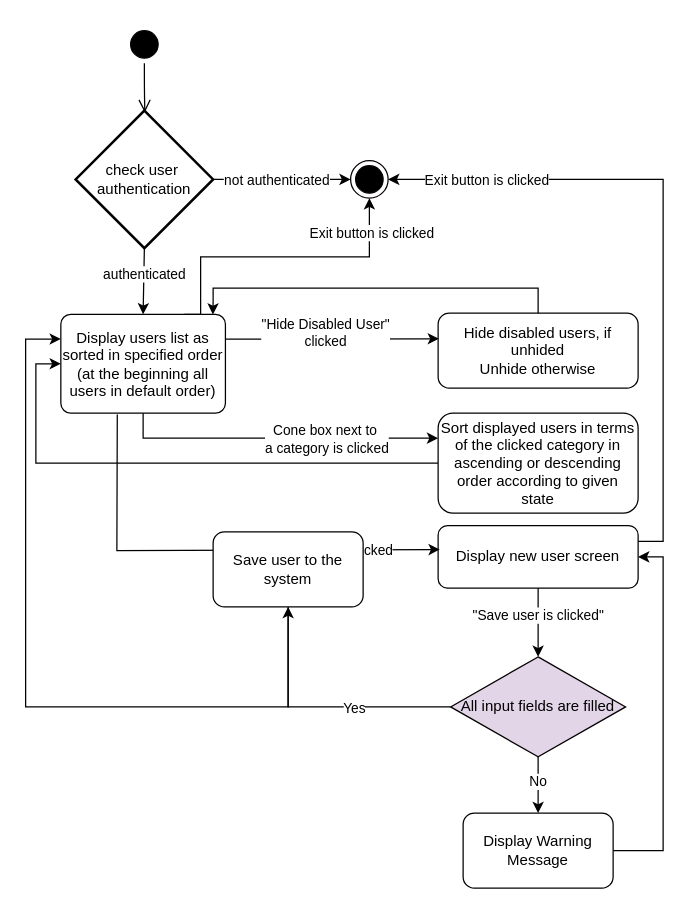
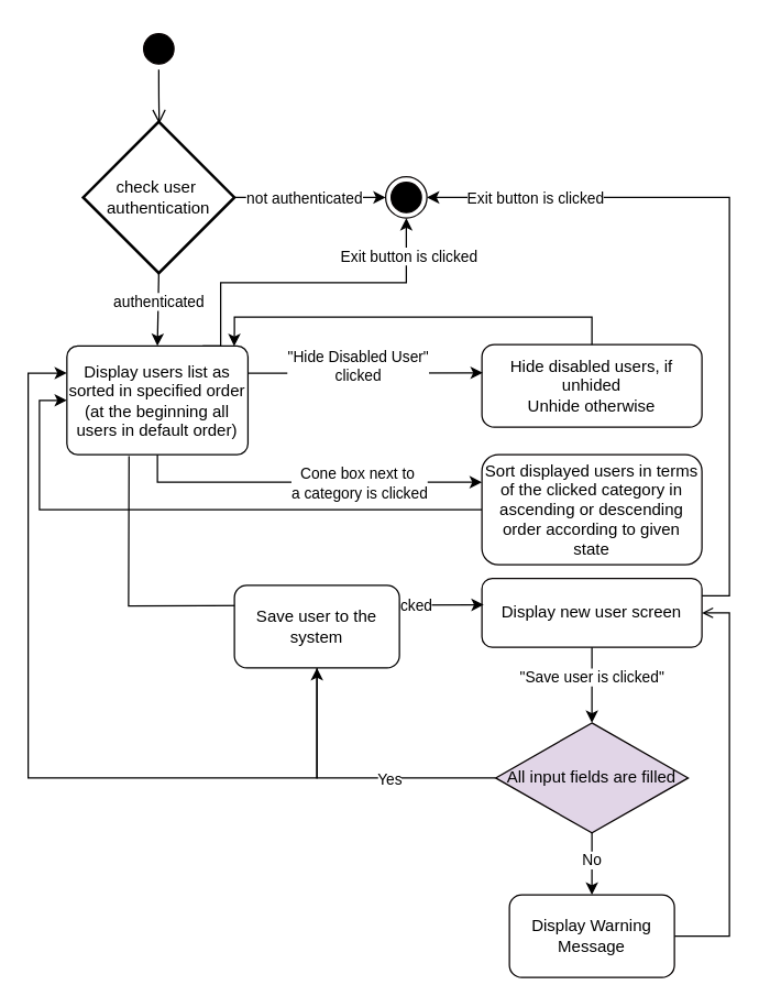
- <mxCell id="33" style="edgeStyle=orthogonalEdgeStyle;rounded=0;orthogonalLoop=1;jettySize=auto;html=1;entryX=1;entryY=0.5;entryDx=0;entryDy=0;strokeColor=#000000;" edge="1" parent="1" source="34" target="23"><mxGeometry relative="1" as="geometry"><Array as="points"><mxPoint x="530" y="680" /><mxPoint x="530" y="445" /></Array></mxGeometry></mxCell>
+ <mxCell id="33" style="edgeStyle=orthogonalEdgeStyle;rounded=0;orthogonalLoop=1;jettySize=auto;html=1;entryX=1;entryY=0.5;entryDx=0;entryDy=0;strokeColor=#000000;endArrow=open;" edge="1" parent="1" source="34" target="23"><mxGeometry relative="1" as="geometry"><Array as="points"><mxPoint x="530" y="680" /><mxPoint x="530" y="445" /></Array></mxGeometry></mxCell>
